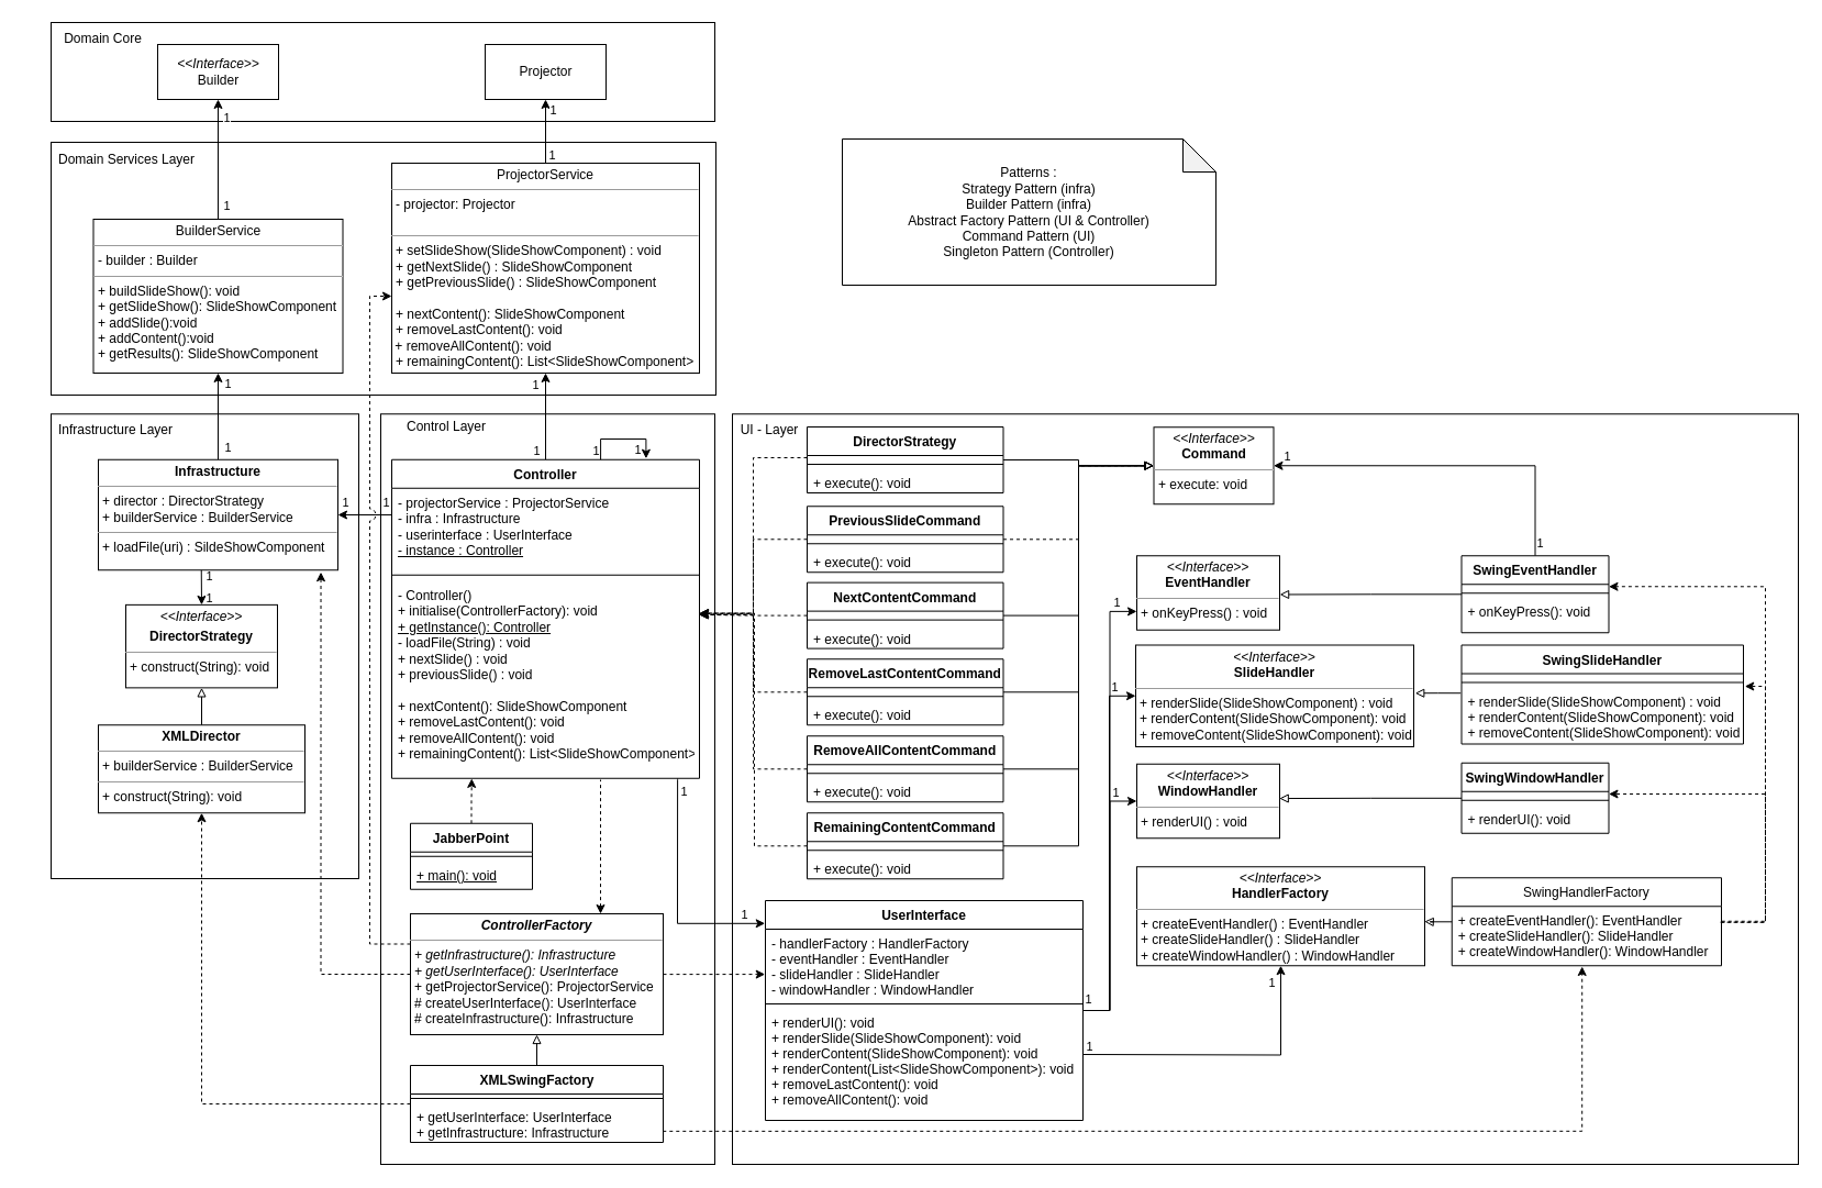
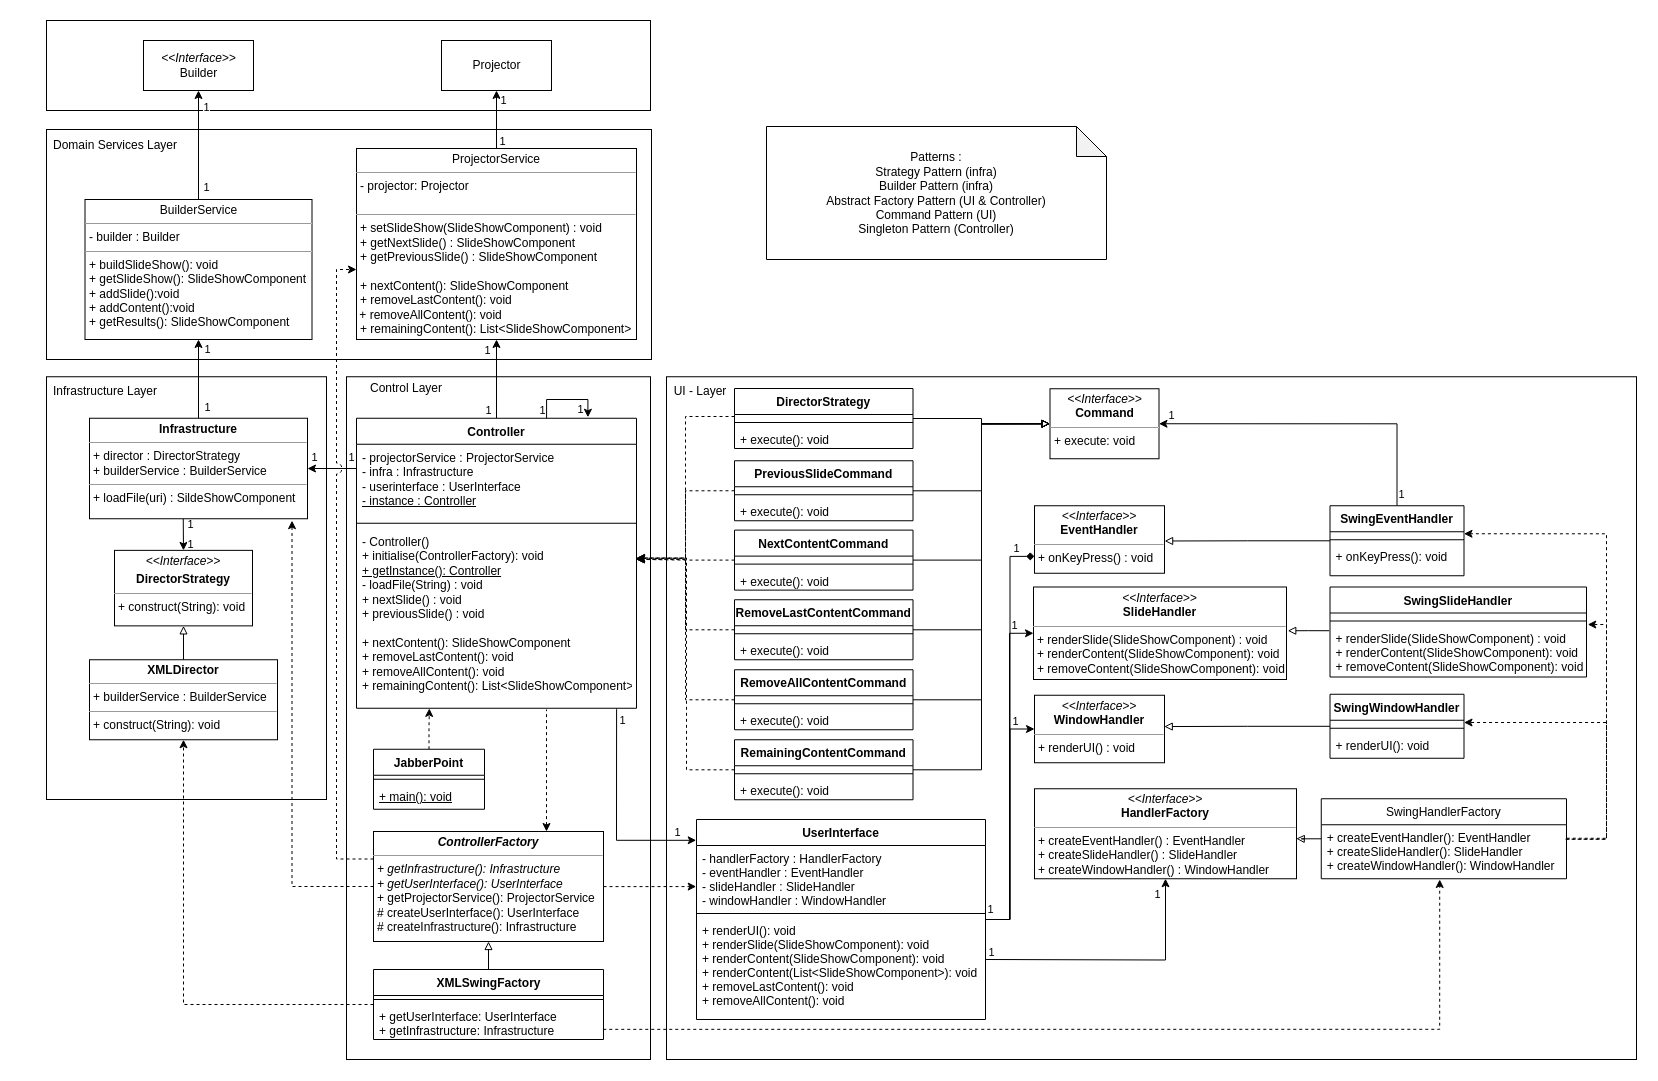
- <mxCell id="31" value="Domain Core" style="text;html=1;strokeColor=none;fillColor=none;align=center;verticalAlign=middle;whiteSpace=wrap;rounded=0;" parent="1" vertex="1"><mxGeometry x="46" y="20" width="95" height="30" as="geometry" /></mxCell>
- <mxCell id="69" style="edgeStyle=orthogonalEdgeStyle;rounded=0;orthogonalLoop=1;jettySize=auto;html=1;entryX=0;entryY=0.5;entryDx=0;entryDy=0;endArrow=block;endFill=0;dashed=1;" edge="1" parent="1" source="71" target="52"><mxGeometry relative="1" as="geometry" /></mxCell>
+ <mxCell id="69" style="edgeStyle=orthogonalEdgeStyle;rounded=0;orthogonalLoop=1;jettySize=auto;html=1;entryX=0;entryY=0.5;entryDx=0;entryDy=0;endArrow=block;endFill=0;" edge="1" parent="1" source="71" target="52"><mxGeometry relative="1" as="geometry" /></mxCell>
- <mxCell id="32" style="edgeStyle=orthogonalEdgeStyle;rounded=0;orthogonalLoop=1;jettySize=auto;html=1;entryX=0;entryY=0.75;entryDx=0;entryDy=0;" parent="1" source="40" target="96" edge="1"><mxGeometry relative="1" as="geometry" /></mxCell>
+ <mxCell id="32" style="edgeStyle=orthogonalEdgeStyle;rounded=0;orthogonalLoop=1;jettySize=auto;html=1;entryX=0;entryY=0.75;entryDx=0;entryDy=0;endArrow=diamond;" parent="1" source="40" target="96" edge="1"><mxGeometry relative="1" as="geometry" /></mxCell>
